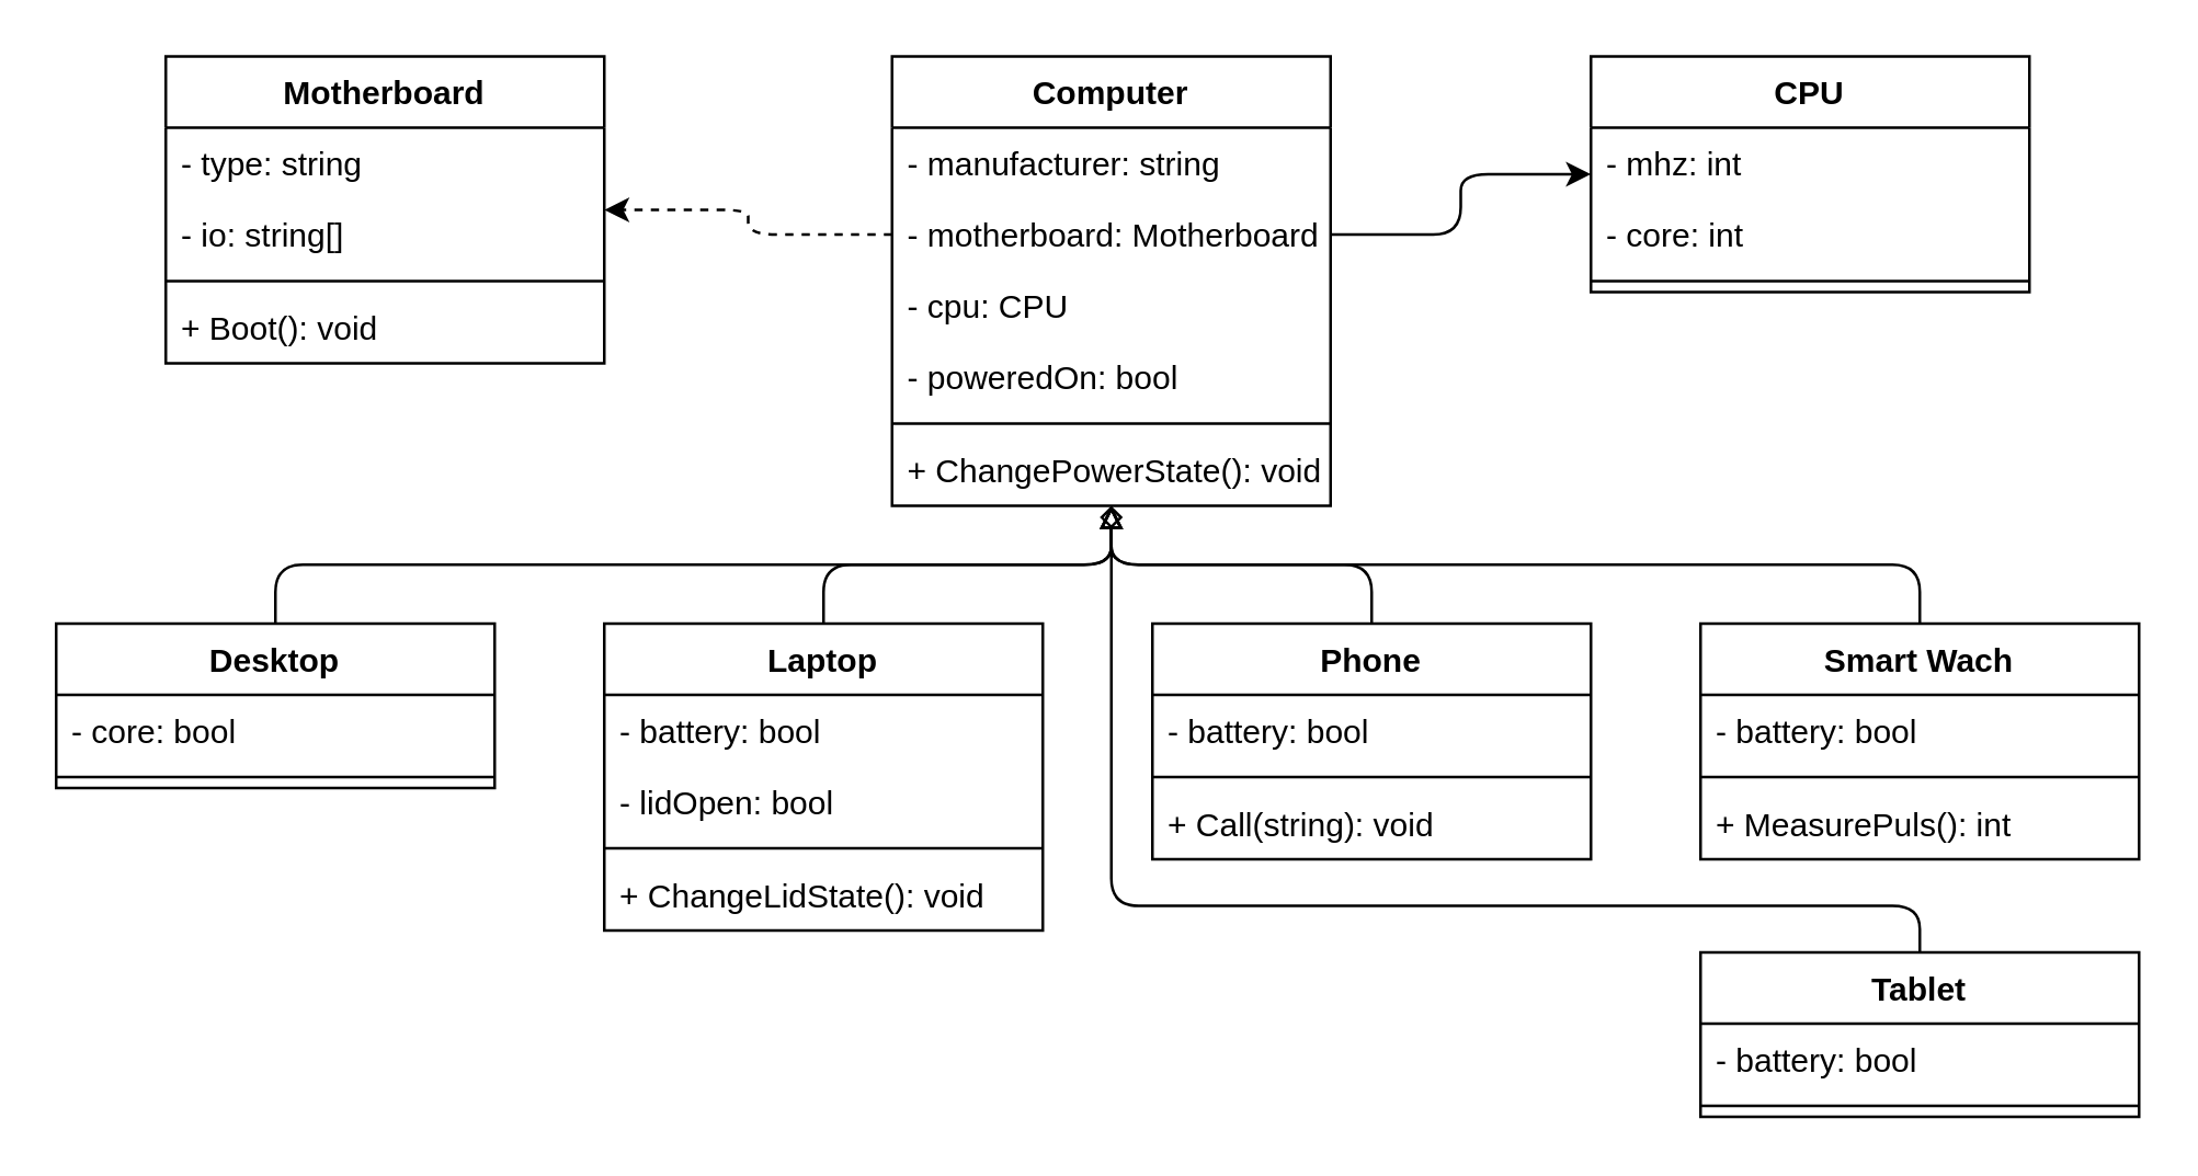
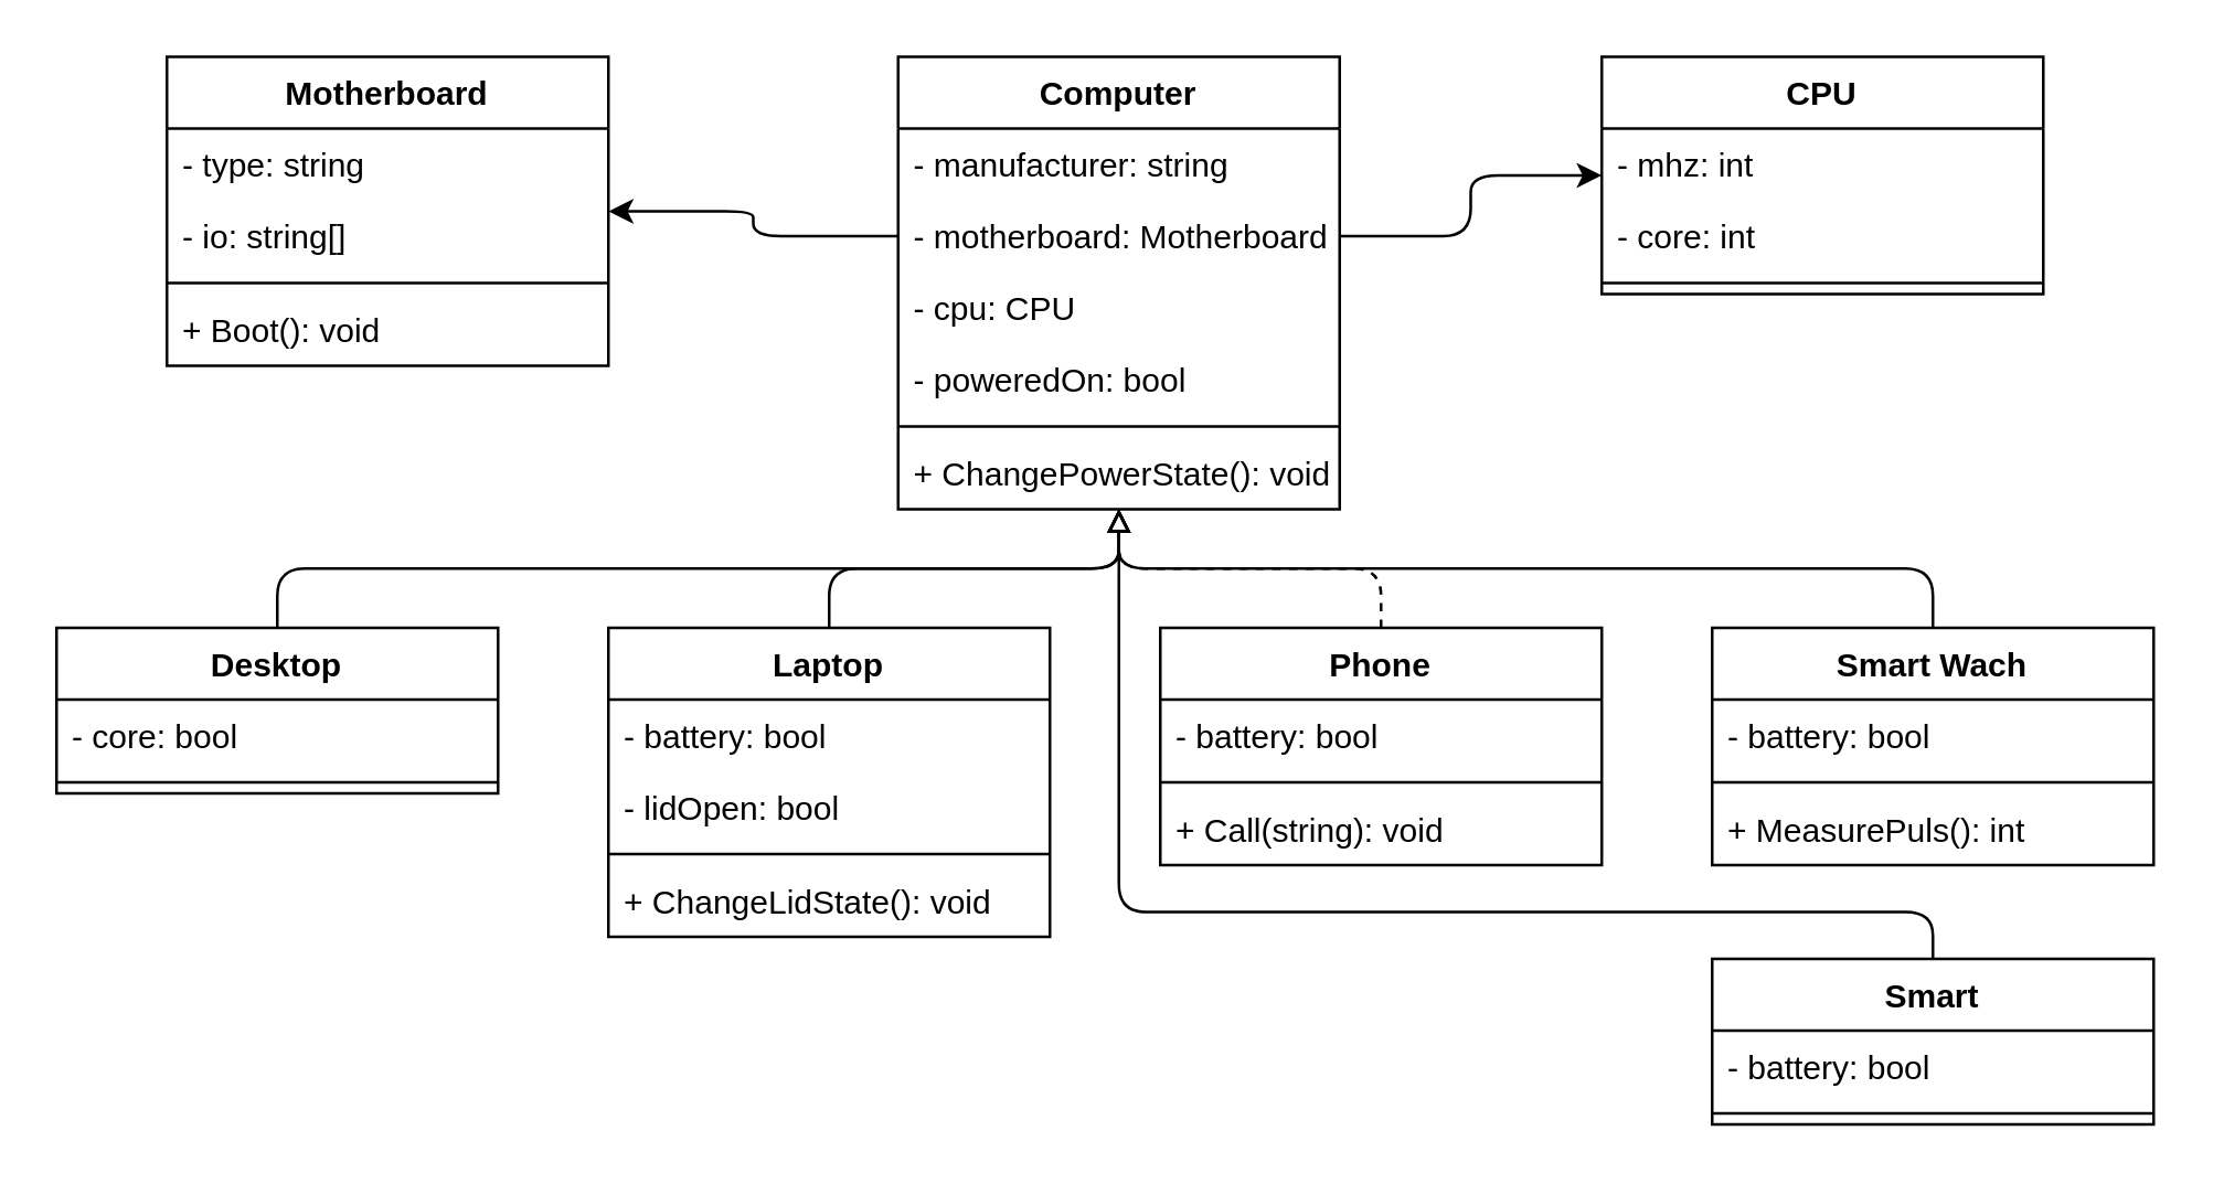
- <mxCell id="38" style="edgeStyle=orthogonalEdgeStyle;rounded=1;orthogonalLoop=1;jettySize=auto;html=1;exitX=0;exitY=0.5;exitDx=0;exitDy=0;endArrow=classic;endFill=1;dashed=1;" edge="1" parent="1" source="4" target="33"><mxGeometry relative="1" as="geometry" /></mxCell>
+ <mxCell id="38" style="edgeStyle=orthogonalEdgeStyle;rounded=1;orthogonalLoop=1;jettySize=auto;html=1;exitX=0;exitY=0.5;exitDx=0;exitDy=0;endArrow=classic;endFill=1;" edge="1" parent="1" source="4" target="33"><mxGeometry relative="1" as="geometry" /></mxCell>
- <mxCell id="24" style="edgeStyle=orthogonalEdgeStyle;rounded=1;orthogonalLoop=1;jettySize=auto;html=1;exitX=0.5;exitY=0;exitDx=0;exitDy=0;endArrow=diamond;endFill=0;" edge="1" parent="1" source="25" target="2"><mxGeometry relative="1" as="geometry" /></mxCell>
+ <mxCell id="24" style="edgeStyle=orthogonalEdgeStyle;rounded=1;orthogonalLoop=1;jettySize=auto;html=1;exitX=0.5;exitY=0;exitDx=0;exitDy=0;endArrow=block;endFill=0;" edge="1" parent="1" source="25" target="2"><mxGeometry relative="1" as="geometry" /></mxCell>
- <mxCell id="19" style="edgeStyle=orthogonalEdgeStyle;rounded=1;orthogonalLoop=1;jettySize=auto;html=1;exitX=0.5;exitY=0;exitDx=0;exitDy=0;endArrow=block;endFill=0;" edge="1" parent="1" source="20" target="2"><mxGeometry relative="1" as="geometry" /></mxCell>
+ <mxCell id="19" style="edgeStyle=orthogonalEdgeStyle;rounded=1;orthogonalLoop=1;jettySize=auto;html=1;exitX=0.5;exitY=0;exitDx=0;exitDy=0;endArrow=block;endFill=0;dashed=1;" edge="1" parent="1" source="20" target="2"><mxGeometry relative="1" as="geometry" /></mxCell>
- <mxCell id="30" value="Tablet" style="swimlane;fontStyle=1;align=center;verticalAlign=top;childLayout=stackLayout;horizontal=1;startSize=26;horizontalStack=0;resizeParent=1;resizeParentMax=0;resizeLast=0;collapsible=1;marginBottom=0;" vertex="1" parent="1"><mxGeometry x="620" y="347" width="160" height="60" as="geometry" /></mxCell>
+ <mxCell id="30" value="Smart" style="swimlane;fontStyle=1;align=center;verticalAlign=top;childLayout=stackLayout;horizontal=1;startSize=26;horizontalStack=0;resizeParent=1;resizeParentMax=0;resizeLast=0;collapsible=1;marginBottom=0;" vertex="1" parent="1"><mxGeometry x="620" y="347" width="160" height="60" as="geometry" /></mxCell>
